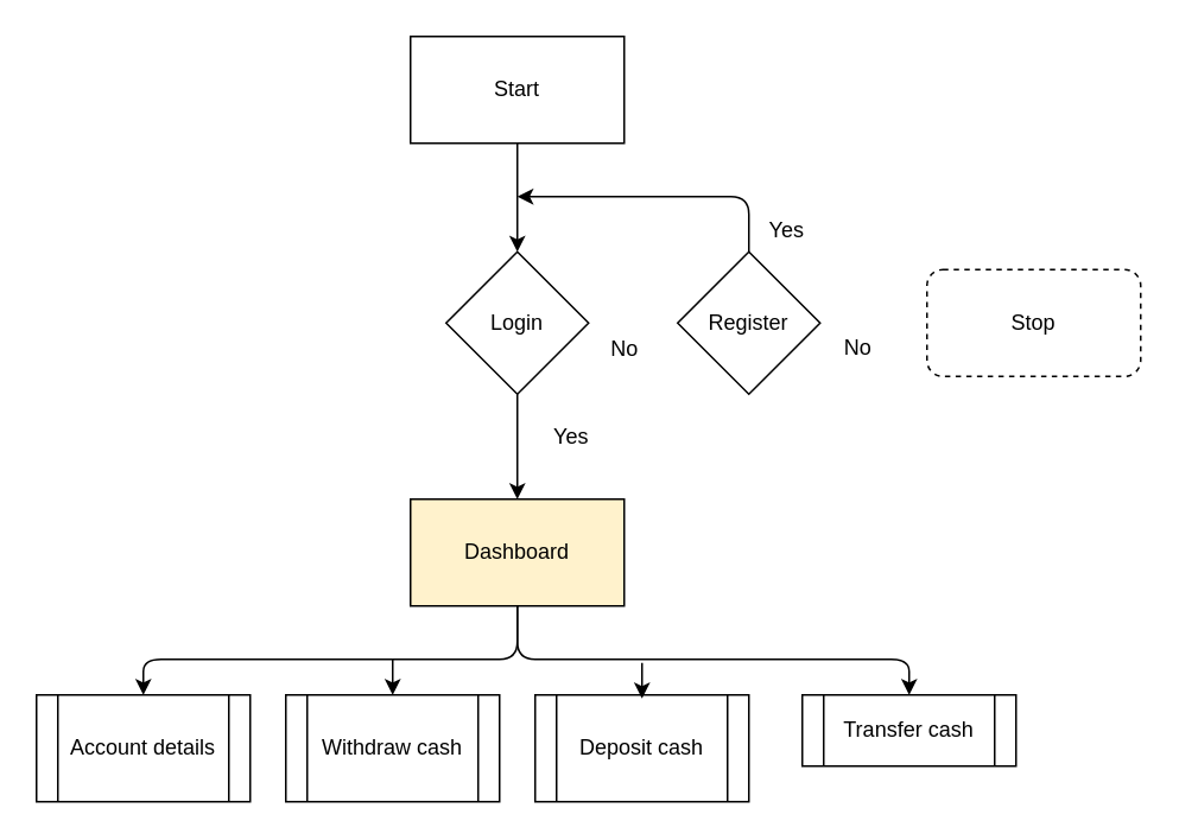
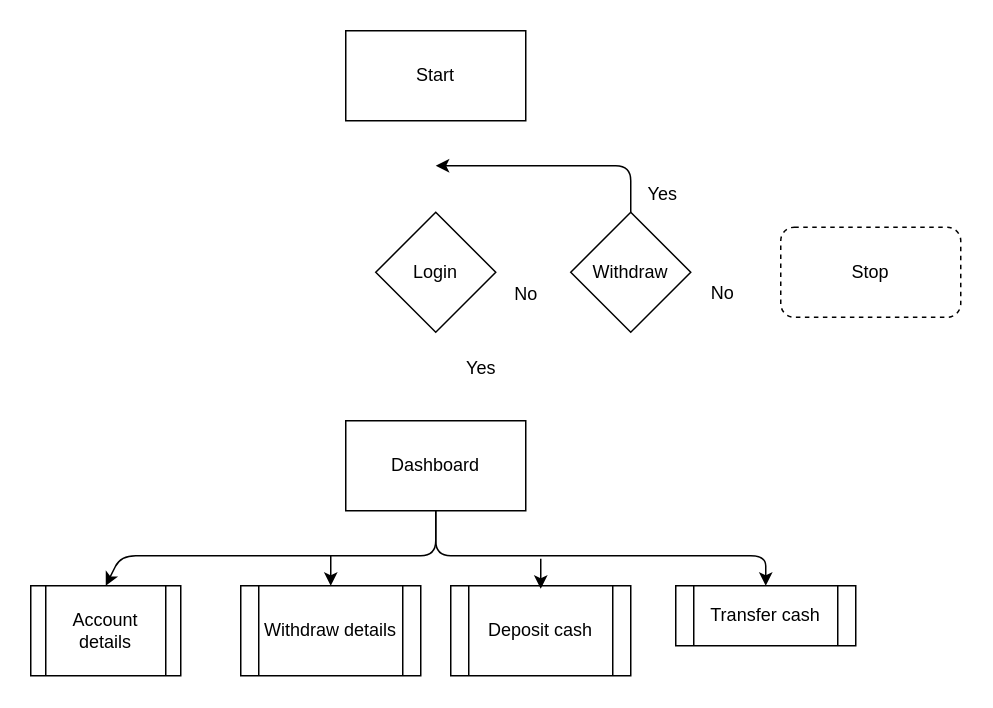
- <mxCell id="2" value="" style="edgeStyle=none;html=1;" edge="1" parent="1" source="3" target="5"><mxGeometry relative="1" as="geometry" /></mxCell>
- <mxCell id="15" value="Register" style="rhombus;whiteSpace=wrap;html=1;" vertex="1" parent="1"><mxGeometry x="380" y="141" width="80" height="80" as="geometry" /></mxCell>
+ <mxCell id="15" value="Withdraw" style="rhombus;whiteSpace=wrap;html=1;" vertex="1" parent="1"><mxGeometry x="380" y="141" width="80" height="80" as="geometry" /></mxCell>
- <mxCell id="4" value="" style="edgeStyle=none;html=1;" edge="1" parent="1" source="5" target="18"><mxGeometry relative="1" as="geometry" /></mxCell>
- <mxCell id="18" value="Dashboard" style="rounded=0;whiteSpace=wrap;html=1;fillColor=#fff2cc;" vertex="1" parent="1"><mxGeometry x="230" y="280" width="120" height="60" as="geometry" /></mxCell>
+ <mxCell id="18" value="Dashboard" style="rounded=0;whiteSpace=wrap;html=1;" vertex="1" parent="1"><mxGeometry x="230" y="280" width="120" height="60" as="geometry" /></mxCell>
- <mxCell id="6" value="Account details" style="shape=process;whiteSpace=wrap;html=1;backgroundOutline=1;" vertex="1" parent="1"><mxGeometry x="20" y="390" width="120" height="60" as="geometry" /></mxCell>
+ <mxCell id="6" value="Account details" style="shape=process;whiteSpace=wrap;html=1;backgroundOutline=1;" vertex="1" parent="1"><mxGeometry x="20" y="390" width="100" height="60" as="geometry" /></mxCell>
- <mxCell id="7" value="Withdraw cash" style="shape=process;whiteSpace=wrap;html=1;backgroundOutline=1;" vertex="1" parent="1"><mxGeometry x="160" y="390" width="120" height="60" as="geometry" /></mxCell>
+ <mxCell id="7" value="Withdraw details" style="shape=process;whiteSpace=wrap;html=1;backgroundOutline=1;" vertex="1" parent="1"><mxGeometry x="160" y="390" width="120" height="60" as="geometry" /></mxCell>
